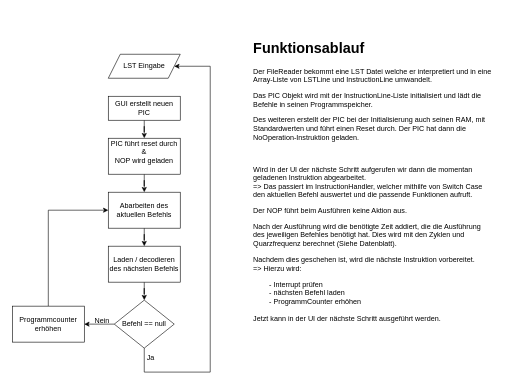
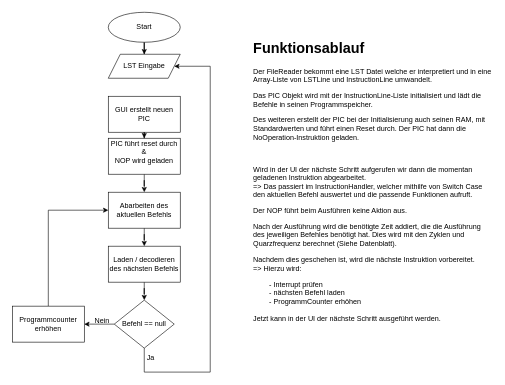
+ <mxCell id="3" value="Start" style="ellipse;whiteSpace=wrap;html=1;" vertex="1" parent="1"><mxGeometry x="180" width="120" height="50" as="geometry" y="20" /></mxCell>
+ <mxCell id="2" style="edgeStyle=orthogonalEdgeStyle;rounded=0;orthogonalLoop=1;jettySize=auto;html=1;entryX=0.5;entryY=0;entryDx=0;entryDy=0;" edge="1" parent="1" source="3" target="4"><mxGeometry relative="1" as="geometry" /></mxCell>
- <mxCell id="6" value="GUI erstellt neuen PIC" style="rounded=0;whiteSpace=wrap;html=1;" vertex="1" parent="1"><mxGeometry x="180" y="160" width="120" height="40" as="geometry" /></mxCell>
+ <mxCell id="6" value="GUI erstellt neuen PIC" style="rounded=0;whiteSpace=wrap;html=1;" vertex="1" parent="1"><mxGeometry x="180" y="160" width="120" height="60" as="geometry" /></mxCell>
